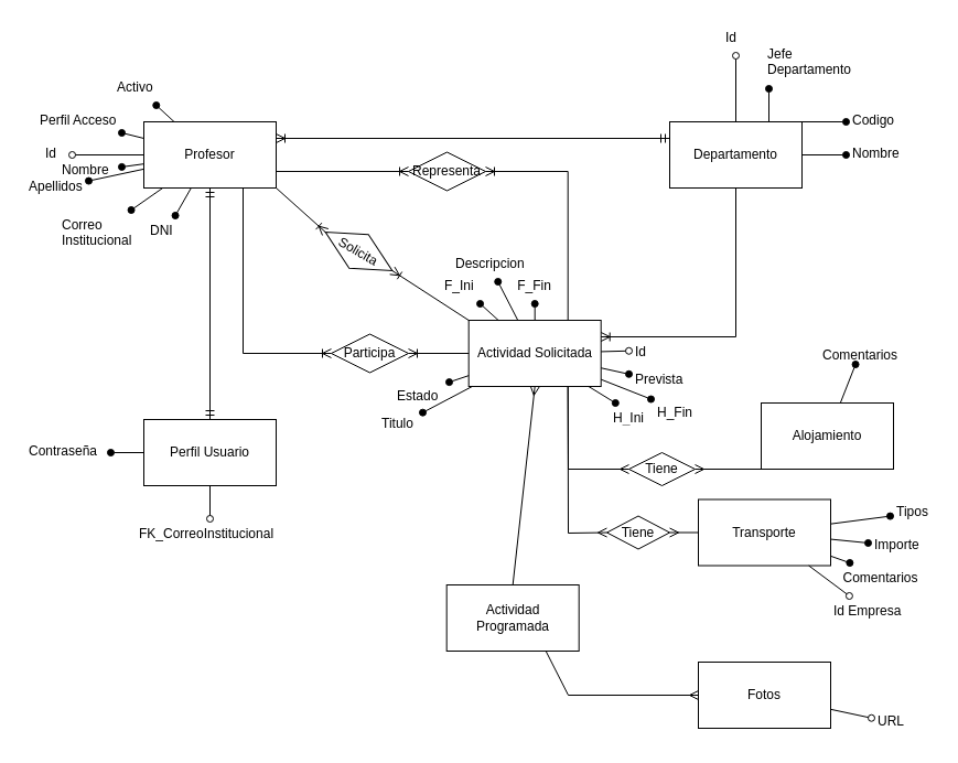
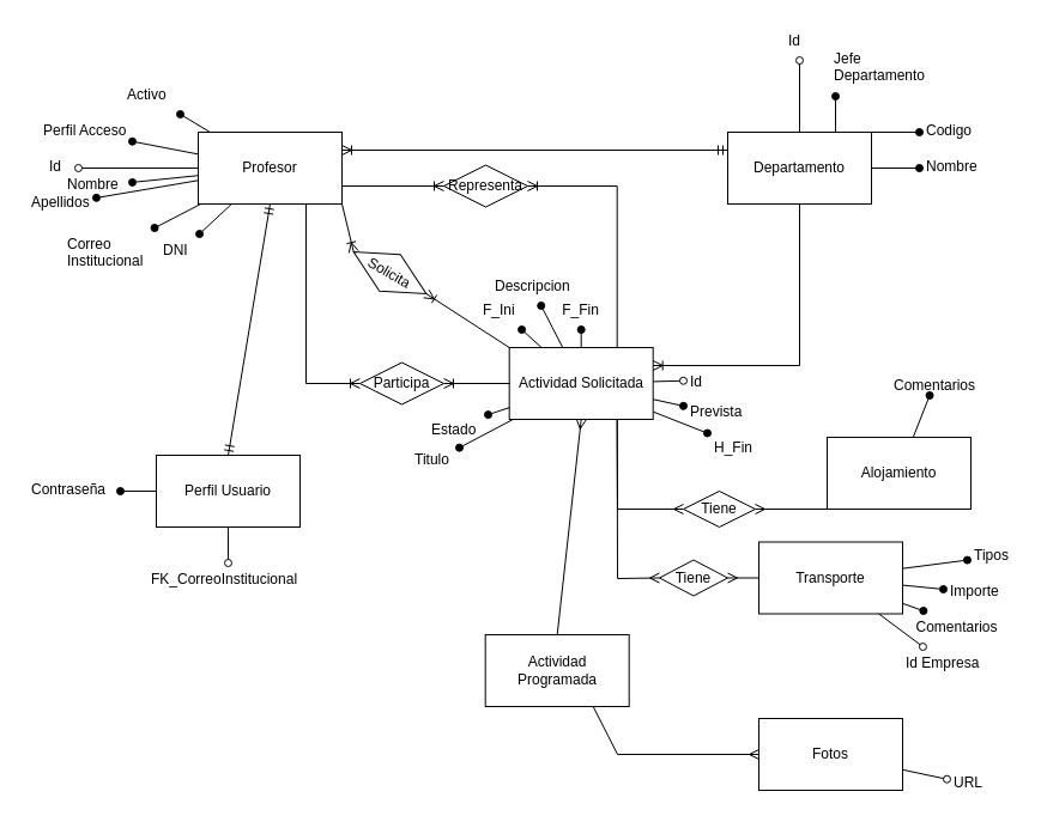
- <mxCell id="3" value="Profesor" style="whiteSpace=wrap;html=1;" parent="1" vertex="1"><mxGeometry x="130" y="110" width="120" height="60" as="geometry" /></mxCell>
+ <mxCell id="3" value="Profesor" style="whiteSpace=wrap;html=1;" parent="1" vertex="1"><mxGeometry x="165" y="110" width="120" height="60" as="geometry" /></mxCell>
- <mxCell id="53" style="edgeStyle=none;rounded=0;orthogonalLoop=1;jettySize=auto;html=1;endArrow=oval;endFill=1;" parent="1" source="33" target="54" edge="1"><mxGeometry relative="1" as="geometry"><mxPoint x="434.69" y="465" as="sourcePoint" /><mxPoint x="224.69" y="250" as="targetPoint" /></mxGeometry></mxCell>
- <mxCell id="54" value="H_Ini" style="text;strokeColor=none;fillColor=none;spacingLeft=4;spacingRight=4;overflow=hidden;rotatable=0;points=[[0,0.5],[1,0.5]];portConstraint=eastwest;fontSize=12;" parent="1" vertex="1"><mxGeometry x="550" y="365" width="40" height="15" as="geometry" /></mxCell>
